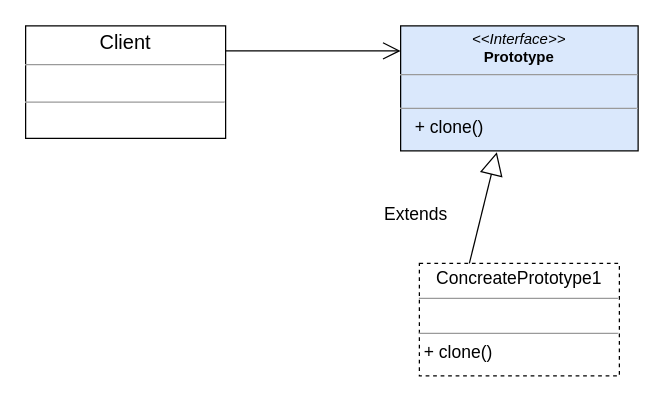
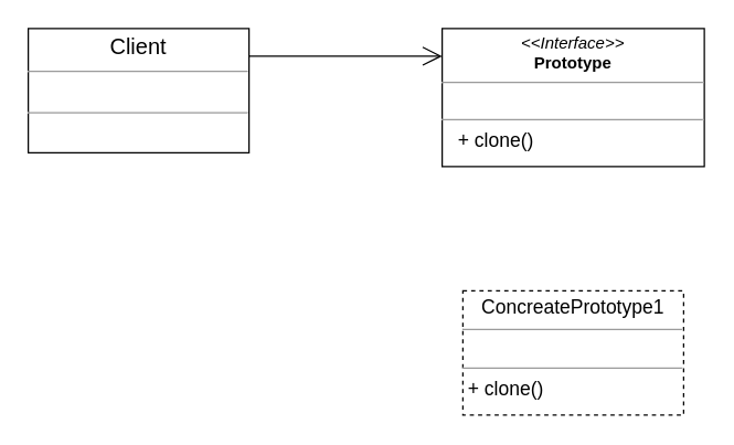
- <mxCell id="2" value="&lt;p style=&quot;margin: 0px ; margin-top: 4px ; text-align: center&quot;&gt;&lt;i&gt;&amp;lt;&amp;lt;Interface&amp;gt;&amp;gt;&lt;/i&gt;&lt;br&gt;&lt;b&gt;Prototype&lt;/b&gt;&lt;/p&gt;&lt;hr size=&quot;1&quot;&gt;&lt;p style=&quot;margin: 0px ; margin-left: 4px&quot;&gt;&lt;br&gt;&lt;/p&gt;&lt;hr size=&quot;1&quot;&gt;&lt;p style=&quot;text-align: justify ; margin: 0px 0px 0px 4px&quot;&gt;&lt;font style=&quot;font-size: 14px&quot;&gt;&amp;nbsp; + clone()&lt;/font&gt;&lt;/p&gt;" style="verticalAlign=top;align=left;overflow=fill;fontSize=12;fontFamily=Helvetica;html=1;fillColor=#dae8fc;" parent="1" vertex="1"><mxGeometry x="320" y="20" width="190" height="100" as="geometry" /></mxCell>
+ <mxCell id="2" value="&lt;p style=&quot;margin: 0px ; margin-top: 4px ; text-align: center&quot;&gt;&lt;i&gt;&amp;lt;&amp;lt;Interface&amp;gt;&amp;gt;&lt;/i&gt;&lt;br&gt;&lt;b&gt;Prototype&lt;/b&gt;&lt;/p&gt;&lt;hr size=&quot;1&quot;&gt;&lt;p style=&quot;margin: 0px ; margin-left: 4px&quot;&gt;&lt;br&gt;&lt;/p&gt;&lt;hr size=&quot;1&quot;&gt;&lt;p style=&quot;text-align: justify ; margin: 0px 0px 0px 4px&quot;&gt;&lt;font style=&quot;font-size: 14px&quot;&gt;&amp;nbsp; + clone()&lt;/font&gt;&lt;/p&gt;" style="verticalAlign=top;align=left;overflow=fill;fontSize=12;fontFamily=Helvetica;html=1;" parent="1" vertex="1"><mxGeometry x="320" y="20" width="190" height="100" as="geometry" /></mxCell>
- <mxCell id="6" value="Extends" style="endArrow=block;endSize=16;endFill=0;html=1;fontSize=14;entryX=0.405;entryY=1.01;entryDx=0;entryDy=0;entryPerimeter=0;exitX=0.25;exitY=0;exitDx=0;exitDy=0;" parent="1" target="2" edge="1" source="3"><mxGeometry x="-0.398" y="51" width="160" relative="1" as="geometry"><mxPoint x="279.5" y="220" as="sourcePoint" /><mxPoint x="279.5" y="170" as="targetPoint" /><mxPoint as="offset" /></mxGeometry></mxCell>
